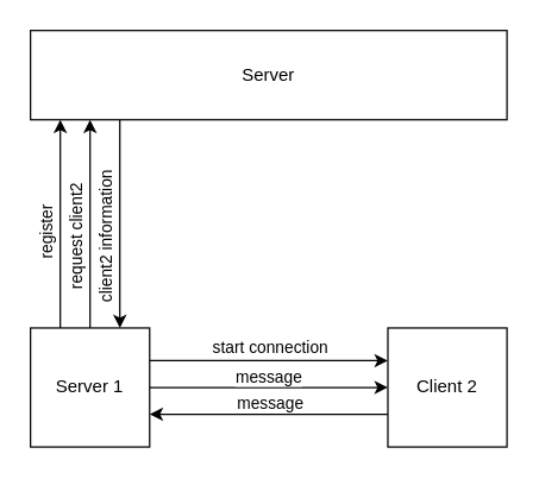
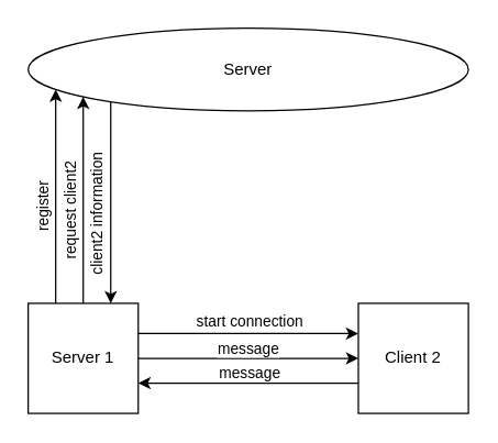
- <mxCell id="16" value="Server" style="rounded=0;whiteSpace=wrap;html=1;" vertex="1" parent="1"><mxGeometry x="20" y="20" width="320" height="60" as="geometry" /></mxCell>
+ <mxCell id="16" value="Server" style="ellipse;whiteSpace=wrap;html=1;" vertex="1" parent="1"><mxGeometry x="20" y="20" width="320" height="60" as="geometry" /></mxCell>
